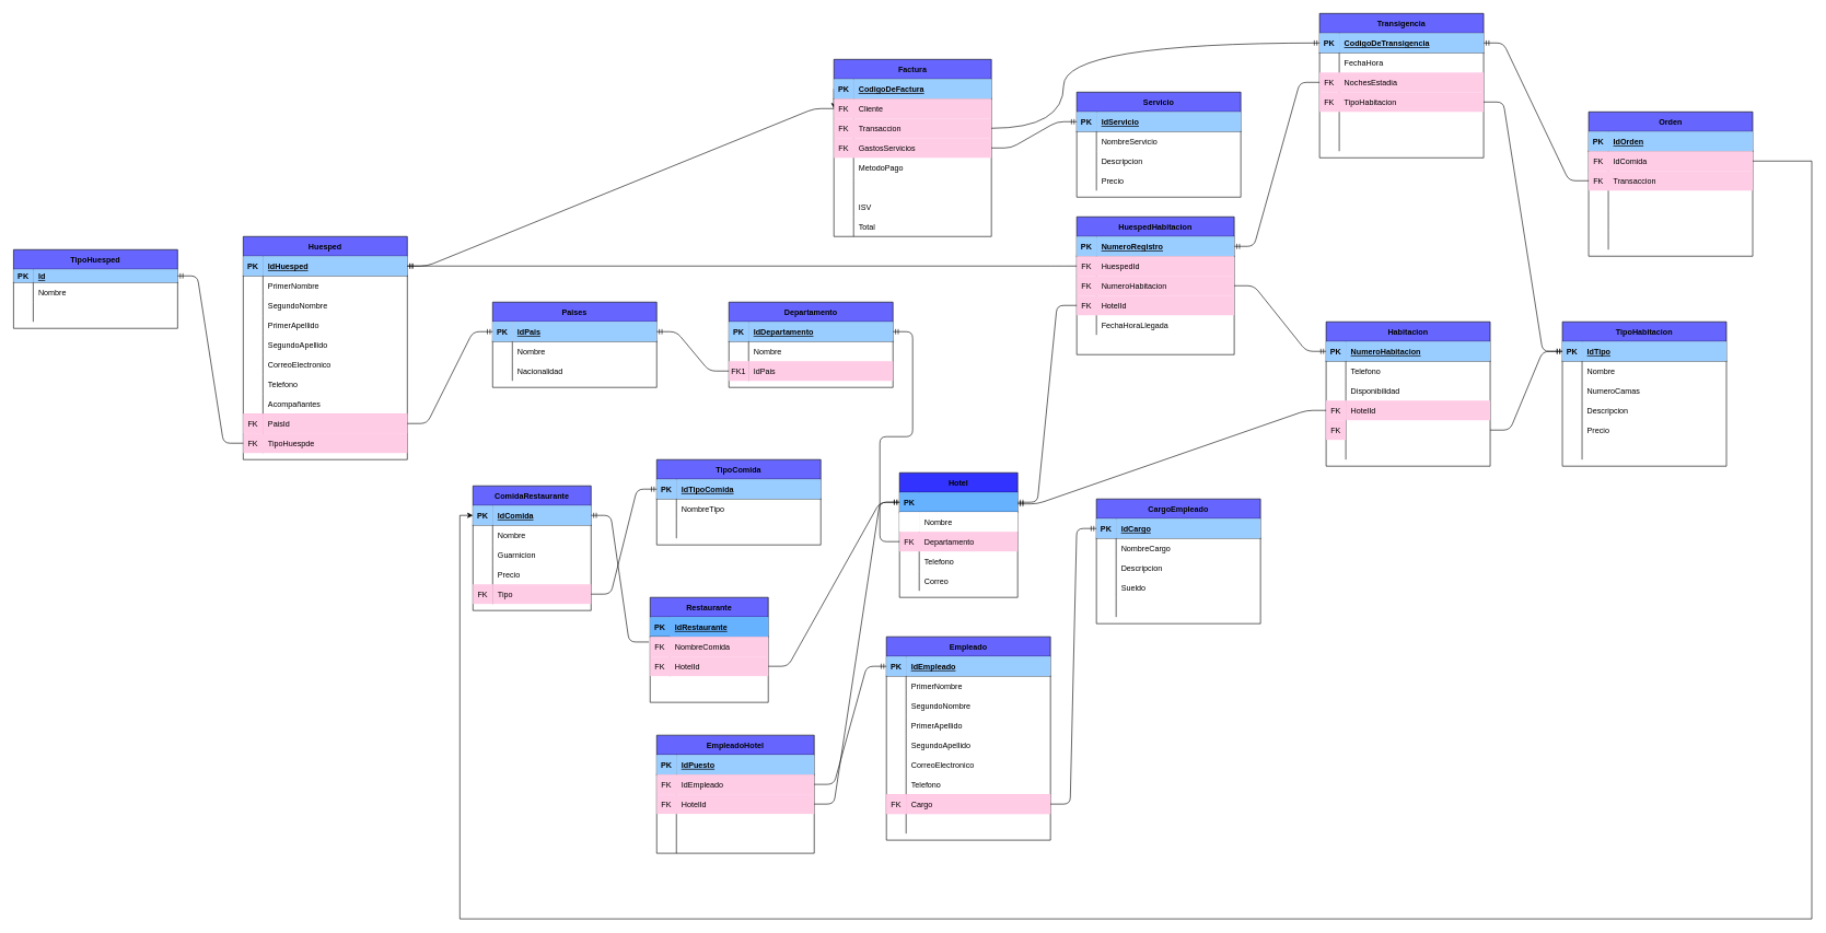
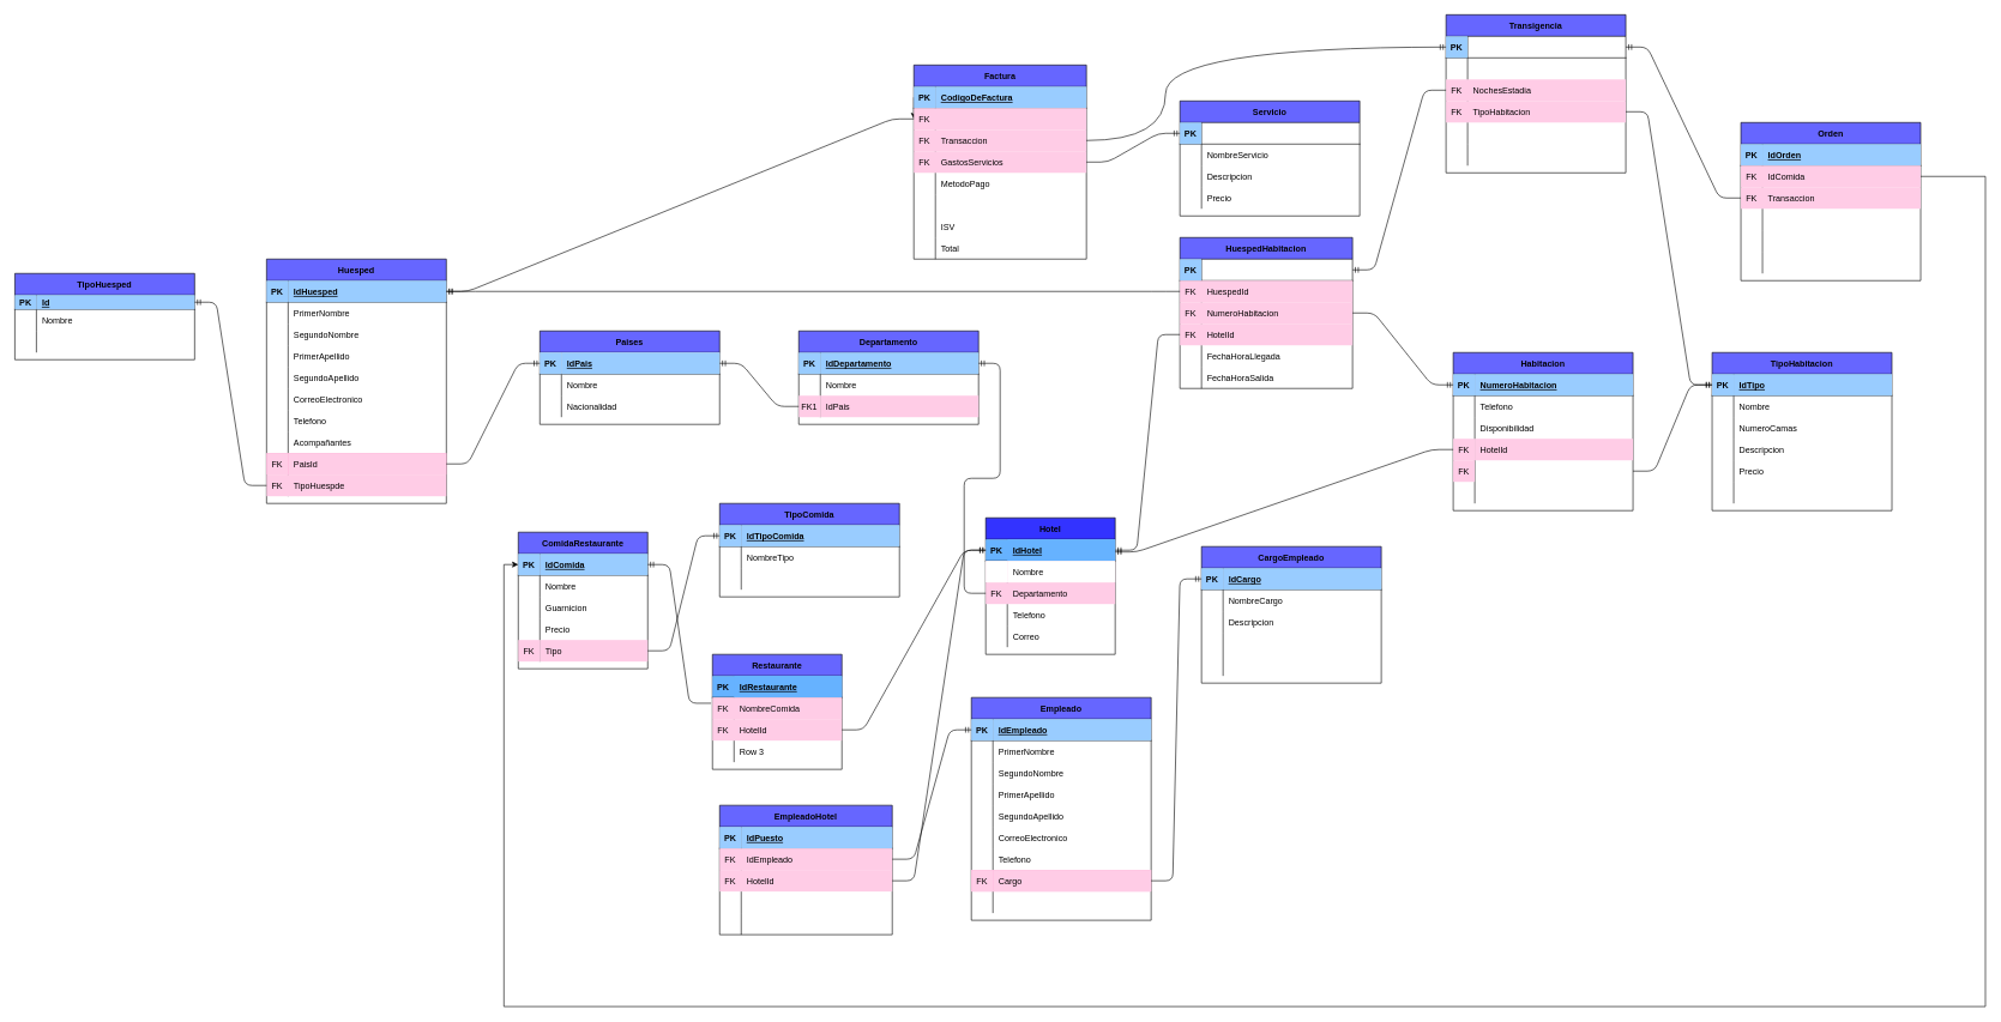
- <mxCell id="252" value="CodigoDeTransigencia" style="shape=partialRectangle;overflow=hidden;connectable=0;fillColor=#99CCFF;top=0;left=0;bottom=0;right=0;align=left;spacingLeft=6;fontStyle=5;" parent="250" vertex="1"><mxGeometry x="30" width="220" height="30" as="geometry" /></mxCell>
- <mxCell id="255" value="FechaHora" style="shape=partialRectangle;overflow=hidden;connectable=0;fillColor=none;top=0;left=0;bottom=0;right=0;align=left;spacingLeft=6;" parent="253" vertex="1"><mxGeometry x="30" width="220" height="30" as="geometry" /></mxCell>
- <mxCell id="309" value="Cliente" style="shape=partialRectangle;overflow=hidden;connectable=0;fillColor=none;top=0;left=0;bottom=0;right=0;align=left;spacingLeft=6;" parent="307" vertex="1"><mxGeometry x="30" width="210" height="30" as="geometry" /></mxCell>
- <mxCell id="292" value="IdServicio" style="shape=partialRectangle;overflow=hidden;connectable=0;fillColor=#99CCFF;top=0;left=0;bottom=0;right=0;align=left;spacingLeft=6;fontStyle=5;" parent="290" vertex="1"><mxGeometry x="30" width="220" height="30" as="geometry" /></mxCell>
- <mxCell id="187" value="NumeroRegistro" style="shape=partialRectangle;overflow=hidden;connectable=0;fillColor=#99CCFF;top=0;left=0;bottom=0;right=0;align=left;spacingLeft=6;fontStyle=5;" parent="185" vertex="1"><mxGeometry x="30" width="210" height="30" as="geometry" /></mxCell>
+ <mxCell id="202" value="FechaHoraSalida" style="shape=partialRectangle;overflow=hidden;connectable=0;fillColor=none;top=0;left=0;bottom=0;right=0;align=left;spacingLeft=6;" parent="200" vertex="1"><mxGeometry x="30" width="210" height="30" as="geometry" /></mxCell>
+ <mxCell id="67" value="IdHotel" style="shape=partialRectangle;connectable=0;fillColor=#66B2FF;top=0;left=0;bottom=0;right=0;align=left;spacingLeft=6;fontStyle=5;overflow=hidden;" parent="65" vertex="1"><mxGeometry x="30" width="150" height="30" as="geometry" /></mxCell>
- <mxCell id="122" value="Sueldo" style="shape=partialRectangle;overflow=hidden;connectable=0;fillColor=none;top=0;left=0;bottom=0;right=0;align=left;spacingLeft=6;" parent="120" vertex="1"><mxGeometry x="30" width="220" height="30" as="geometry" /></mxCell>
+ <mxCell id="62" value="Row 3" style="shape=partialRectangle;connectable=0;fillColor=none;top=0;left=0;bottom=0;right=0;align=left;spacingLeft=6;overflow=hidden;" parent="60" vertex="1"><mxGeometry x="30" width="150" height="30" as="geometry" /></mxCell>
